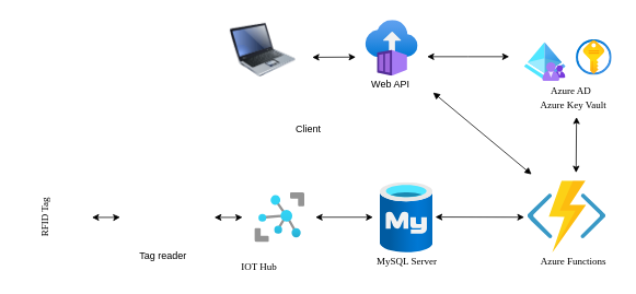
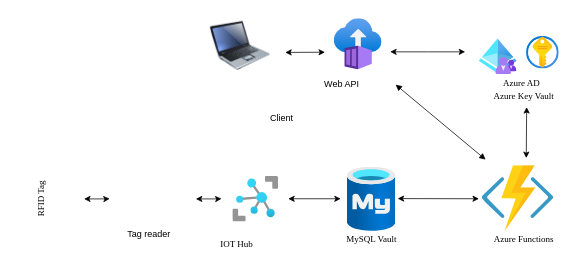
- <mxCell id="28" value="Web API" style="text;html=1;align=center;verticalAlign=middle;resizable=0;points=[];autosize=1;strokeColor=none;fillColor=none;" vertex="1" parent="1"><mxGeometry x="445" y="92" width="60" height="20" as="geometry" /></mxCell>
+ <mxCell id="28" value="Web API" style="text;html=1;align=center;verticalAlign=middle;resizable=0;points=[];autosize=1;strokeColor=none;fillColor=none;" vertex="1" parent="1"><mxGeometry x="425" y="102" width="60" height="20" as="geometry" /></mxCell>
- <mxCell id="13" value="MySQL Server" style="text;html=1;align=center;verticalAlign=middle;resizable=0;points=[];autosize=1;strokeColor=none;fillColor=none;fontFamily=Verdana;" parent="1" vertex="1"><mxGeometry x="445" y="307.71" width="100" height="20" as="geometry" /></mxCell>
+ <mxCell id="13" value="MySQL Vault" style="text;html=1;align=center;verticalAlign=middle;resizable=0;points=[];autosize=1;strokeColor=none;fillColor=none;fontFamily=Verdana;" parent="1" vertex="1"><mxGeometry x="445" y="307.71" width="100" height="20" as="geometry" /></mxCell>
